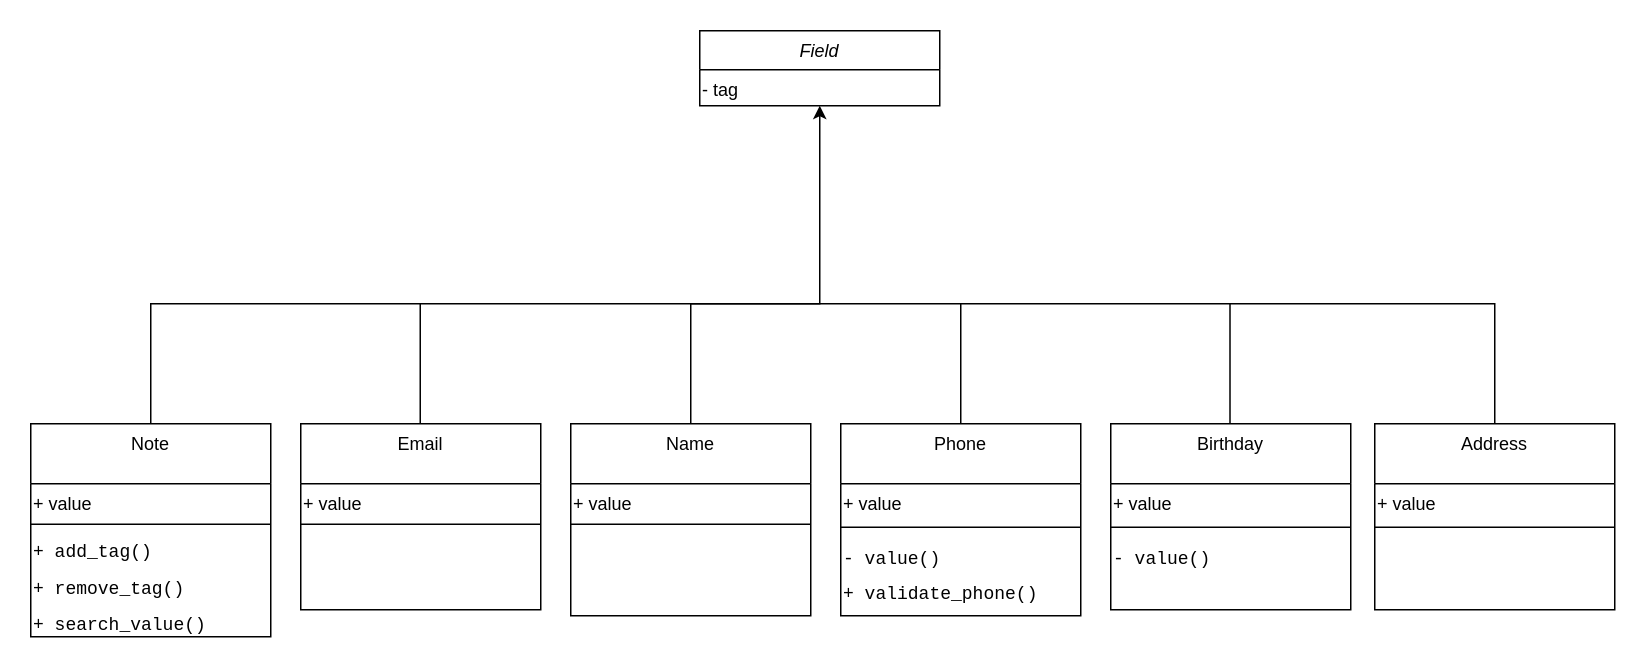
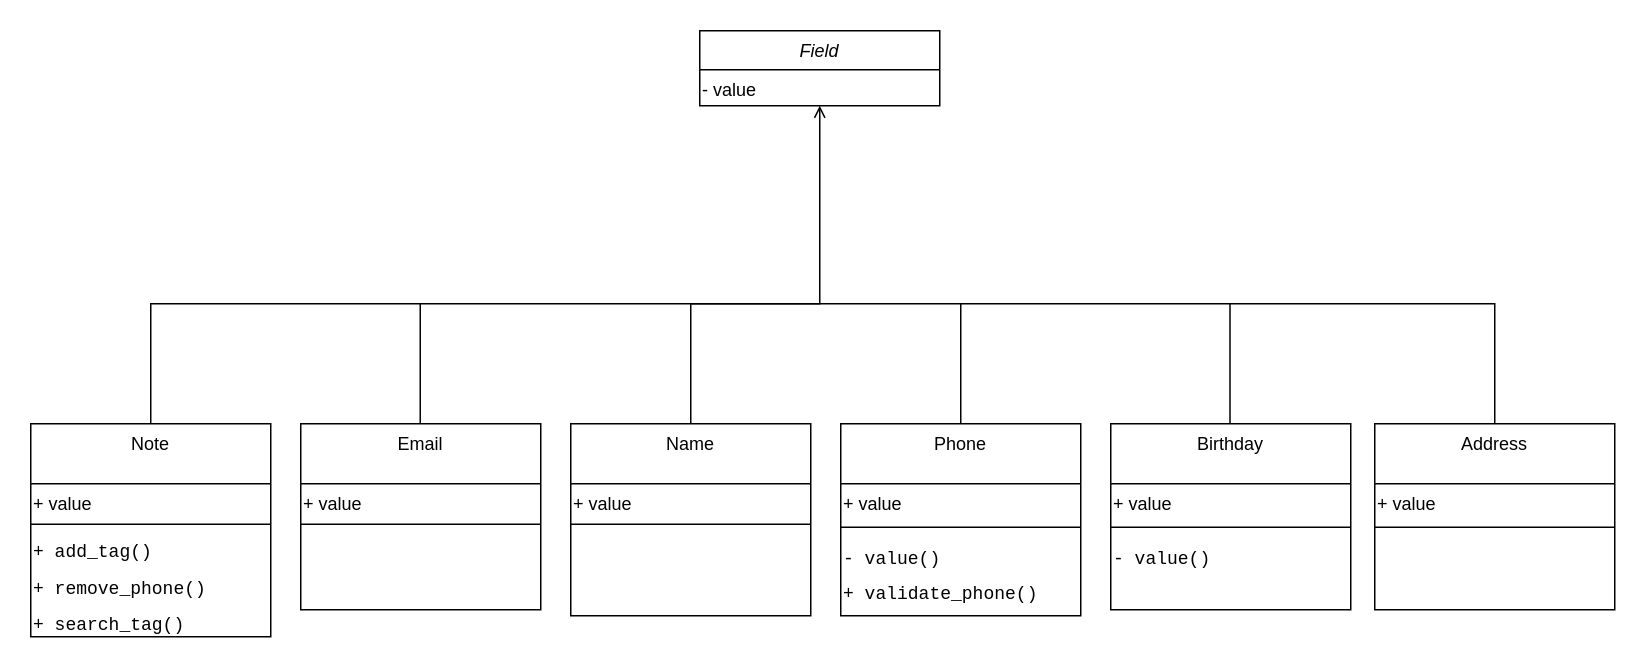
- <mxCell id="3" value="- tag" style="text;whiteSpace=wrap;html=1;align=left;" vertex="1" parent="2"><mxGeometry y="26" width="160" height="24" as="geometry" /></mxCell>
+ <mxCell id="3" value="- value" style="text;whiteSpace=wrap;html=1;align=left;" vertex="1" parent="2"><mxGeometry y="26" width="160" height="24" as="geometry" /></mxCell>
- <mxCell id="10" value="" style="endArrow=classic;shadow=0;strokeWidth=1;rounded=0;endFill=1;edgeStyle=elbowEdgeStyle;elbow=vertical;startArrow=none;startFill=0;entryX=0.5;entryY=1;entryDx=0;entryDy=0;exitX=0.5;exitY=0;exitDx=0;exitDy=0;" parent="1" source="23" target="2" edge="1"><mxGeometry x="0.5" y="41" relative="1" as="geometry"><mxPoint x="570" y="82" as="sourcePoint" /><mxPoint x="480" y="92" as="targetPoint" /><mxPoint x="-40" y="32" as="offset" /><Array as="points"><mxPoint x="480" y="202" /><mxPoint x="430" y="252" /></Array></mxGeometry></mxCell>
+ <mxCell id="10" value="" style="endArrow=open;shadow=0;strokeWidth=1;rounded=0;endFill=1;edgeStyle=elbowEdgeStyle;elbow=vertical;startArrow=none;startFill=0;entryX=0.5;entryY=1;entryDx=0;entryDy=0;exitX=0.5;exitY=0;exitDx=0;exitDy=0;" parent="1" source="23" target="2" edge="1"><mxGeometry x="0.5" y="41" relative="1" as="geometry"><mxPoint x="570" y="82" as="sourcePoint" /><mxPoint x="480" y="92" as="targetPoint" /><mxPoint x="-40" y="32" as="offset" /><Array as="points"><mxPoint x="480" y="202" /><mxPoint x="430" y="252" /></Array></mxGeometry></mxCell>
- <mxCell id="8" value="&lt;div style=&quot;line-height: 19px;&quot;&gt;&lt;span style=&quot;background-color: rgb(255, 255, 255);&quot;&gt;&lt;font style=&quot;&quot;&gt;&lt;font face=&quot;Consolas, Courier New, monospace&quot;&gt;+ remove_tag()&lt;/font&gt;&lt;/font&gt;&lt;/span&gt;&lt;br&gt;&lt;/div&gt;" style="text;whiteSpace=wrap;html=1;align=left;" vertex="1" parent="4"><mxGeometry y="94" width="160" height="24" as="geometry" /></mxCell>
+ <mxCell id="8" value="&lt;div style=&quot;line-height: 19px;&quot;&gt;&lt;span style=&quot;background-color: rgb(255, 255, 255);&quot;&gt;&lt;font style=&quot;&quot;&gt;&lt;font face=&quot;Consolas, Courier New, monospace&quot;&gt;+ remove_phone()&lt;/font&gt;&lt;/font&gt;&lt;/span&gt;&lt;br&gt;&lt;/div&gt;" style="text;whiteSpace=wrap;html=1;align=left;" vertex="1" parent="4"><mxGeometry y="94" width="160" height="24" as="geometry" /></mxCell>
- <mxCell id="9" value="&lt;div style=&quot;line-height: 19px;&quot;&gt;&lt;span style=&quot;background-color: rgb(255, 255, 255);&quot;&gt;&lt;font style=&quot;&quot;&gt;&lt;font face=&quot;Consolas, Courier New, monospace&quot;&gt;+ search_value()&lt;/font&gt;&lt;/font&gt;&lt;/span&gt;&lt;br&gt;&lt;/div&gt;" style="text;whiteSpace=wrap;html=1;align=left;" vertex="1" parent="4"><mxGeometry y="118" width="160" height="24" as="geometry" /></mxCell>
+ <mxCell id="9" value="&lt;div style=&quot;line-height: 19px;&quot;&gt;&lt;span style=&quot;background-color: rgb(255, 255, 255);&quot;&gt;&lt;font style=&quot;&quot;&gt;&lt;font face=&quot;Consolas, Courier New, monospace&quot;&gt;+ search_tag()&lt;/font&gt;&lt;/font&gt;&lt;/span&gt;&lt;br&gt;&lt;/div&gt;" style="text;whiteSpace=wrap;html=1;align=left;" vertex="1" parent="4"><mxGeometry y="118" width="160" height="24" as="geometry" /></mxCell>
